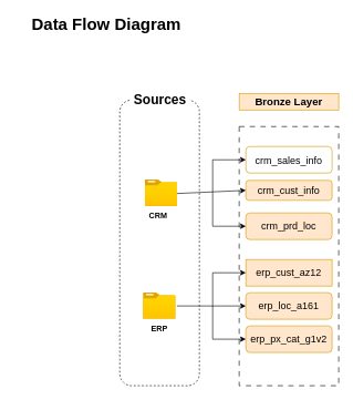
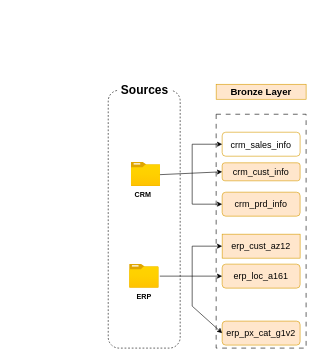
- <mxCell id="2" value="&lt;b&gt;&lt;font style=&quot;font-size: 25px;&quot;&gt;Data Flow Diagram&lt;/font&gt;&lt;/b&gt;" style="text;html=1;align=center;verticalAlign=middle;whiteSpace=wrap;rounded=0;" parent="1" vertex="1"><mxGeometry x="20" y="20" width="280" height="30" as="geometry" /></mxCell>
- <mxCell id="13" value="&lt;font style=&quot;font-size: 15px;&quot;&gt;crm_prd_loc&lt;/font&gt;" style="rounded=1;whiteSpace=wrap;html=1;fillColor=#ffe6cc;strokeColor=#d79b00;" parent="1" vertex="1"><mxGeometry x="370" y="320" width="130" height="40" as="geometry" /></mxCell>
+ <mxCell id="13" value="&lt;font style=&quot;font-size: 15px;&quot;&gt;crm_prd_info&lt;/font&gt;" style="rounded=1;whiteSpace=wrap;html=1;fillColor=#ffe6cc;strokeColor=#d79b00;" parent="1" vertex="1"><mxGeometry x="370" y="320" width="130" height="40" as="geometry" /></mxCell>
- <mxCell id="16" value="&lt;font style=&quot;font-size: 15px;&quot;&gt;erp_px_cat_g1v2&lt;/font&gt;" style="rounded=1;whiteSpace=wrap;html=1;fillColor=#ffe6cc;strokeColor=#d79b00;" parent="1" vertex="1"><mxGeometry x="370" y="490" width="130" height="40" as="geometry" /></mxCell>
+ <mxCell id="16" value="&lt;font style=&quot;font-size: 15px;&quot;&gt;erp_px_cat_g1v2&lt;/font&gt;" style="rounded=1;whiteSpace=wrap;html=1;fillColor=#ffe6cc;strokeColor=#d79b00;" parent="1" vertex="1"><mxGeometry x="370" y="535" width="130" height="40" as="geometry" /></mxCell>
